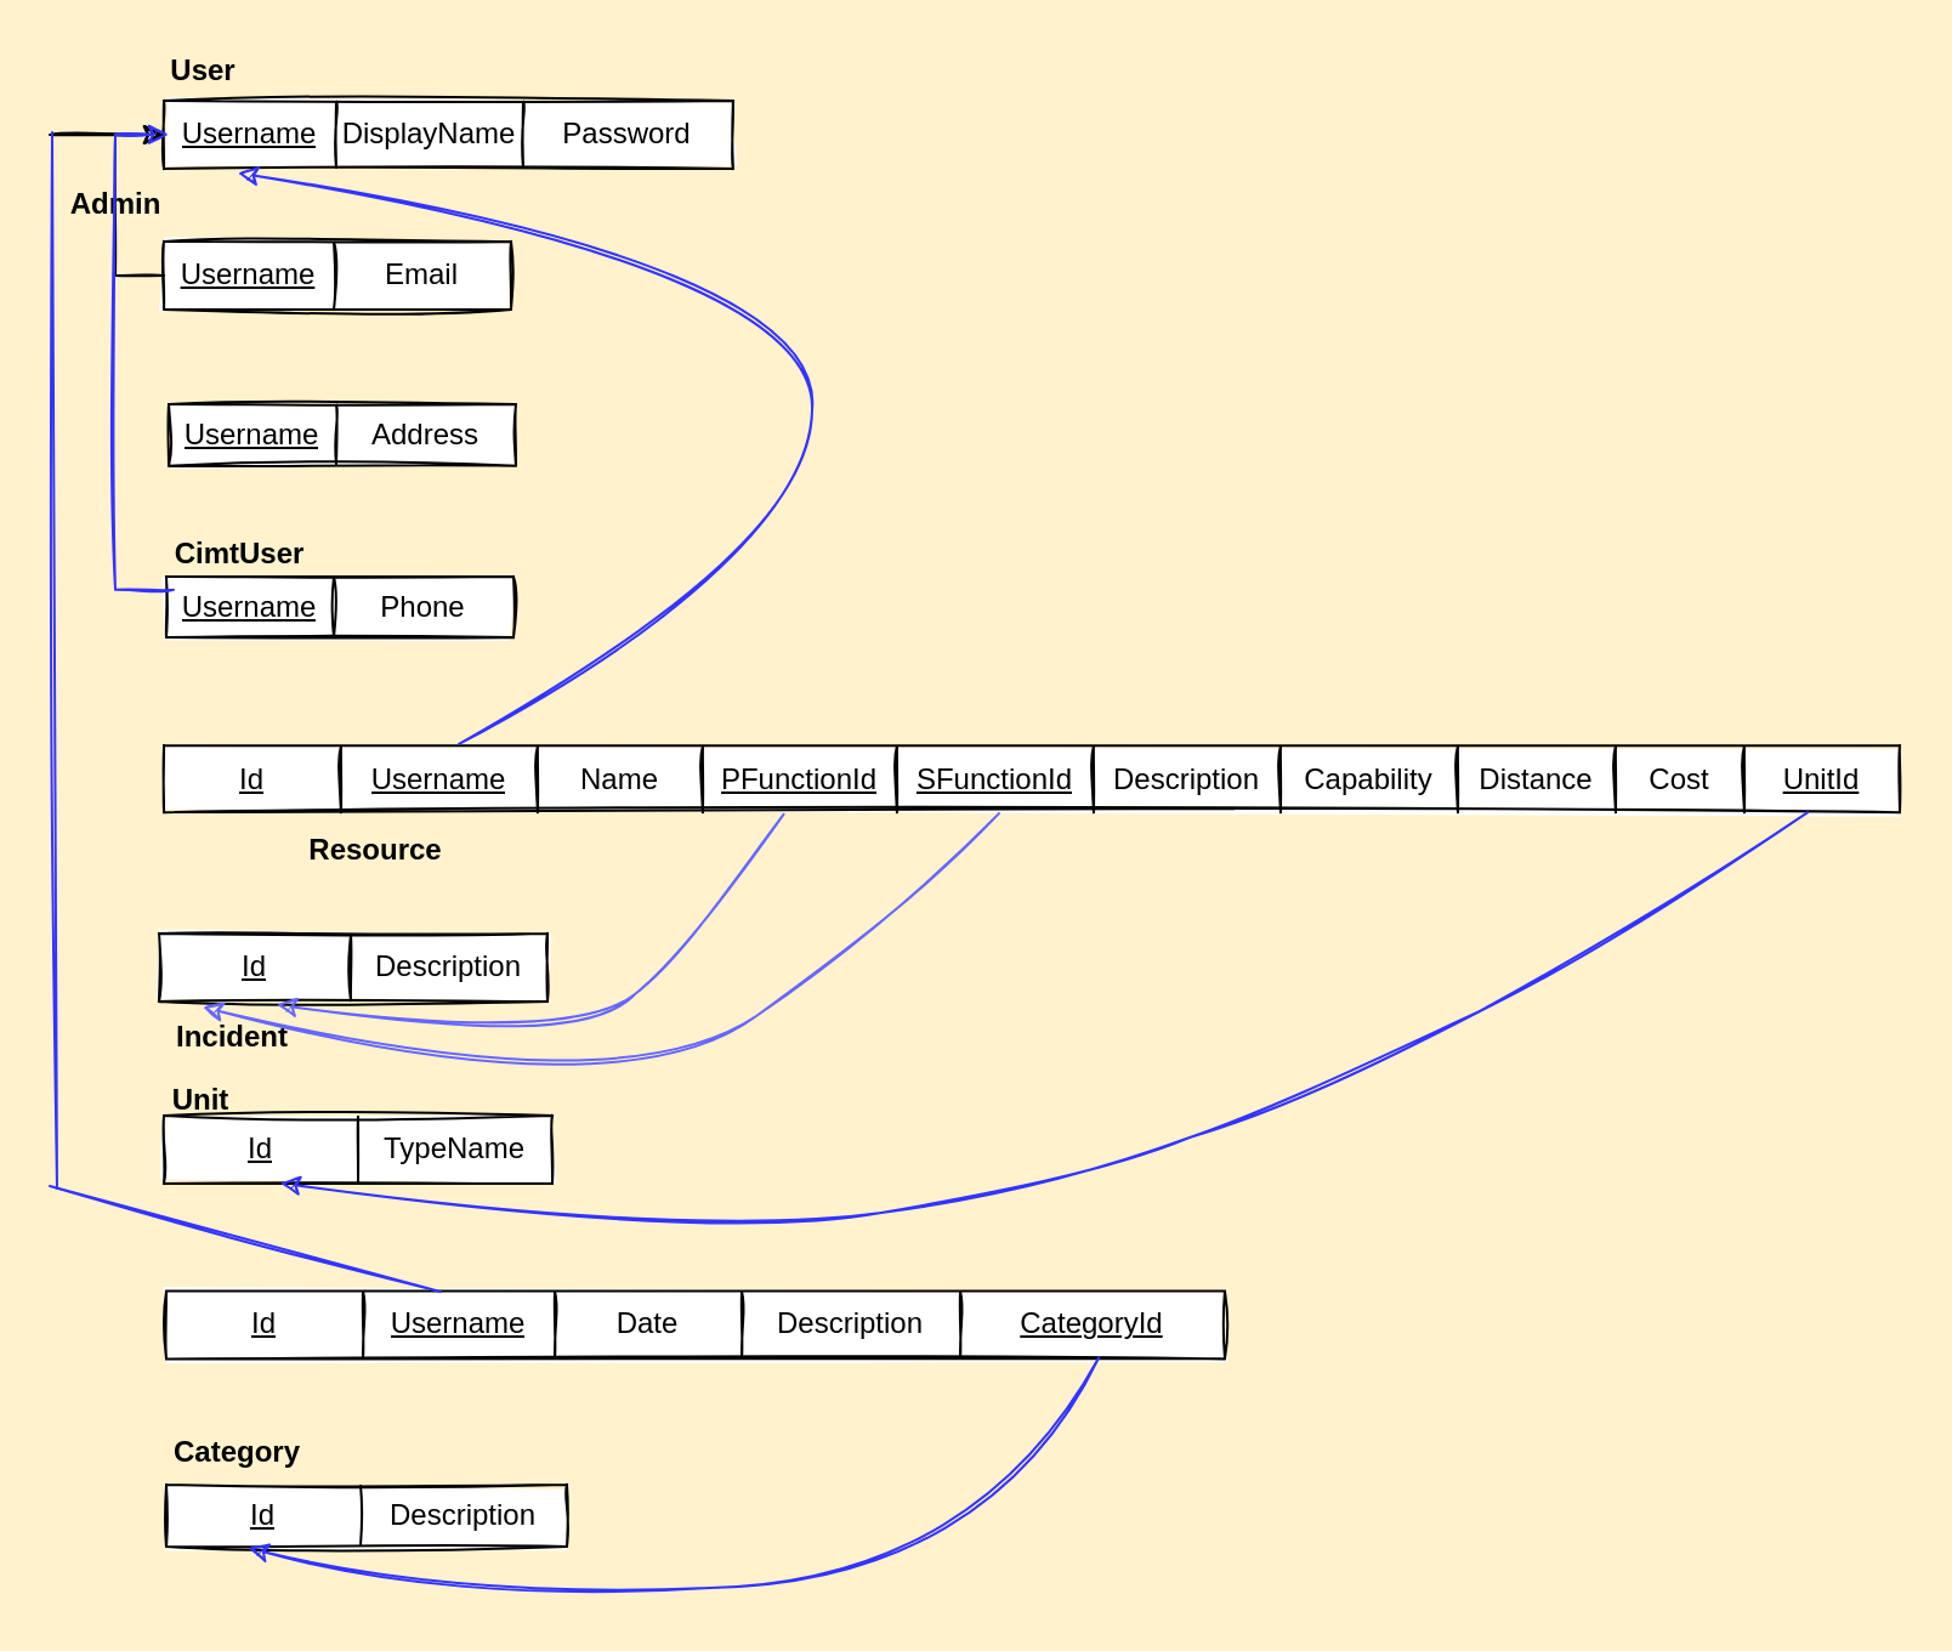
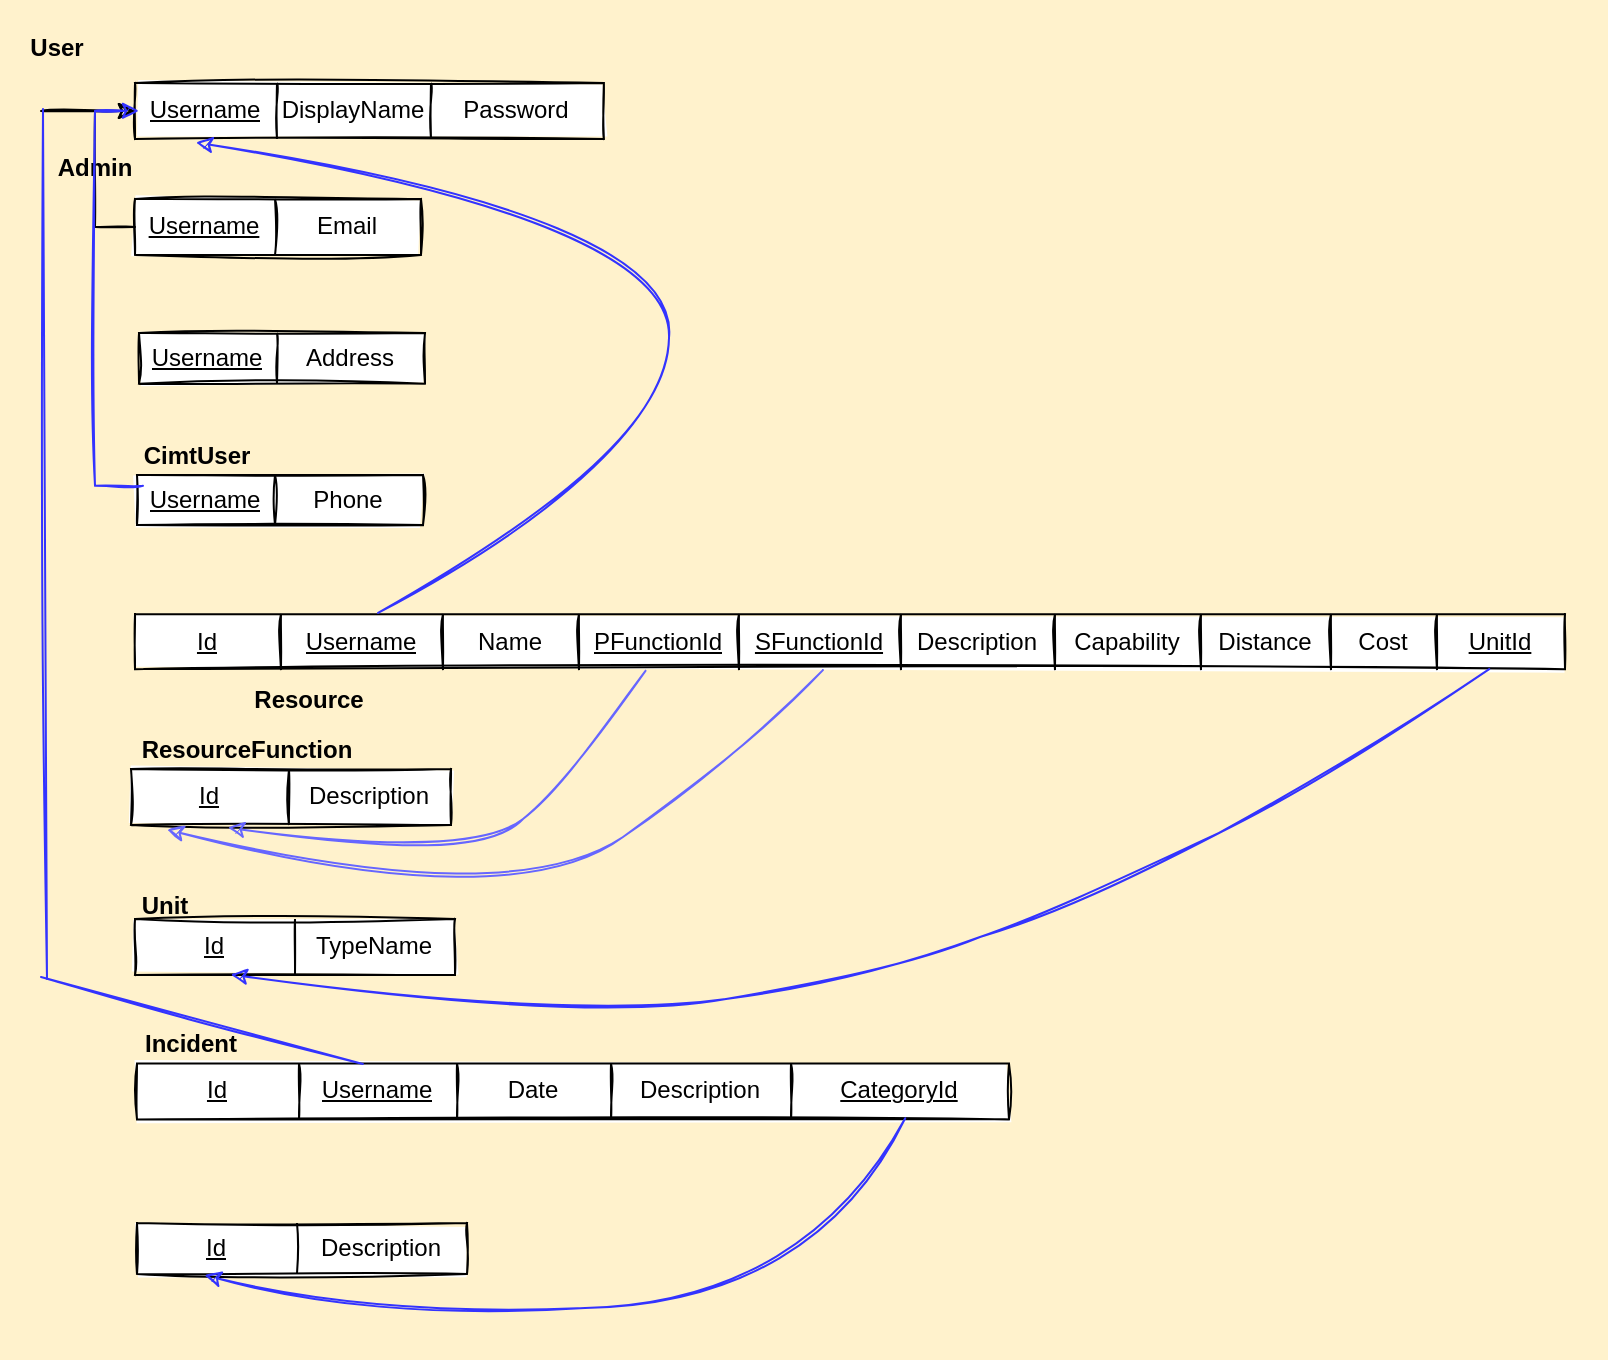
- <mxCell id="7" value="&lt;span style=&quot;font-weight: 700;&quot;&gt;User&lt;/span&gt;" style="text;html=1;align=center;verticalAlign=middle;resizable=0;points=[];autosize=1;strokeColor=none;fillColor=none;rounded=0;sketch=1;" parent="1" vertex="1"><mxGeometry x="64" y="20" width="37" height="18" as="geometry" /></mxCell>
+ <mxCell id="7" value="&lt;span style=&quot;font-weight: 700;&quot;&gt;User&lt;/span&gt;" style="text;html=1;align=center;verticalAlign=middle;resizable=0;points=[];autosize=1;strokeColor=none;fillColor=none;rounded=0;sketch=1;" parent="1" vertex="1"><mxGeometry x="9" y="15" width="37" height="18" as="geometry" /></mxCell>
+ <mxCell id="64" value="&lt;span style=&quot;font-weight: 700;&quot;&gt;ResourceFunction&lt;/span&gt;" style="text;html=1;align=center;verticalAlign=middle;resizable=0;points=[];autosize=1;strokeColor=none;fillColor=none;rounded=0;sketch=1;" parent="1" vertex="1"><mxGeometry x="65.5" y="366" width="115" height="18" as="geometry" /></mxCell>
- <mxCell id="40" value="&lt;span style=&quot;font-weight: 700;&quot;&gt;Incident&lt;/span&gt;" style="text;html=1;align=center;verticalAlign=middle;resizable=0;points=[];autosize=1;strokeColor=none;fillColor=none;rounded=0;sketch=1;" parent="1" vertex="1"><mxGeometry x="66.5" y="418.29" width="56" height="18" as="geometry" /></mxCell>
+ <mxCell id="40" value="&lt;span style=&quot;font-weight: 700;&quot;&gt;Incident&lt;/span&gt;" style="text;html=1;align=center;verticalAlign=middle;resizable=0;points=[];autosize=1;strokeColor=none;fillColor=none;rounded=0;sketch=1;" parent="1" vertex="1"><mxGeometry x="66.5" y="513.29" width="56" height="18" as="geometry" /></mxCell>
- <mxCell id="48" value="&lt;span style=&quot;font-weight: 700;&quot;&gt;Category&lt;/span&gt;" style="text;html=1;align=center;verticalAlign=middle;resizable=0;points=[];autosize=1;strokeColor=none;fillColor=none;rounded=0;sketch=1;" parent="1" vertex="1"><mxGeometry x="65.5" y="589" width="62" height="18" as="geometry" /></mxCell>
